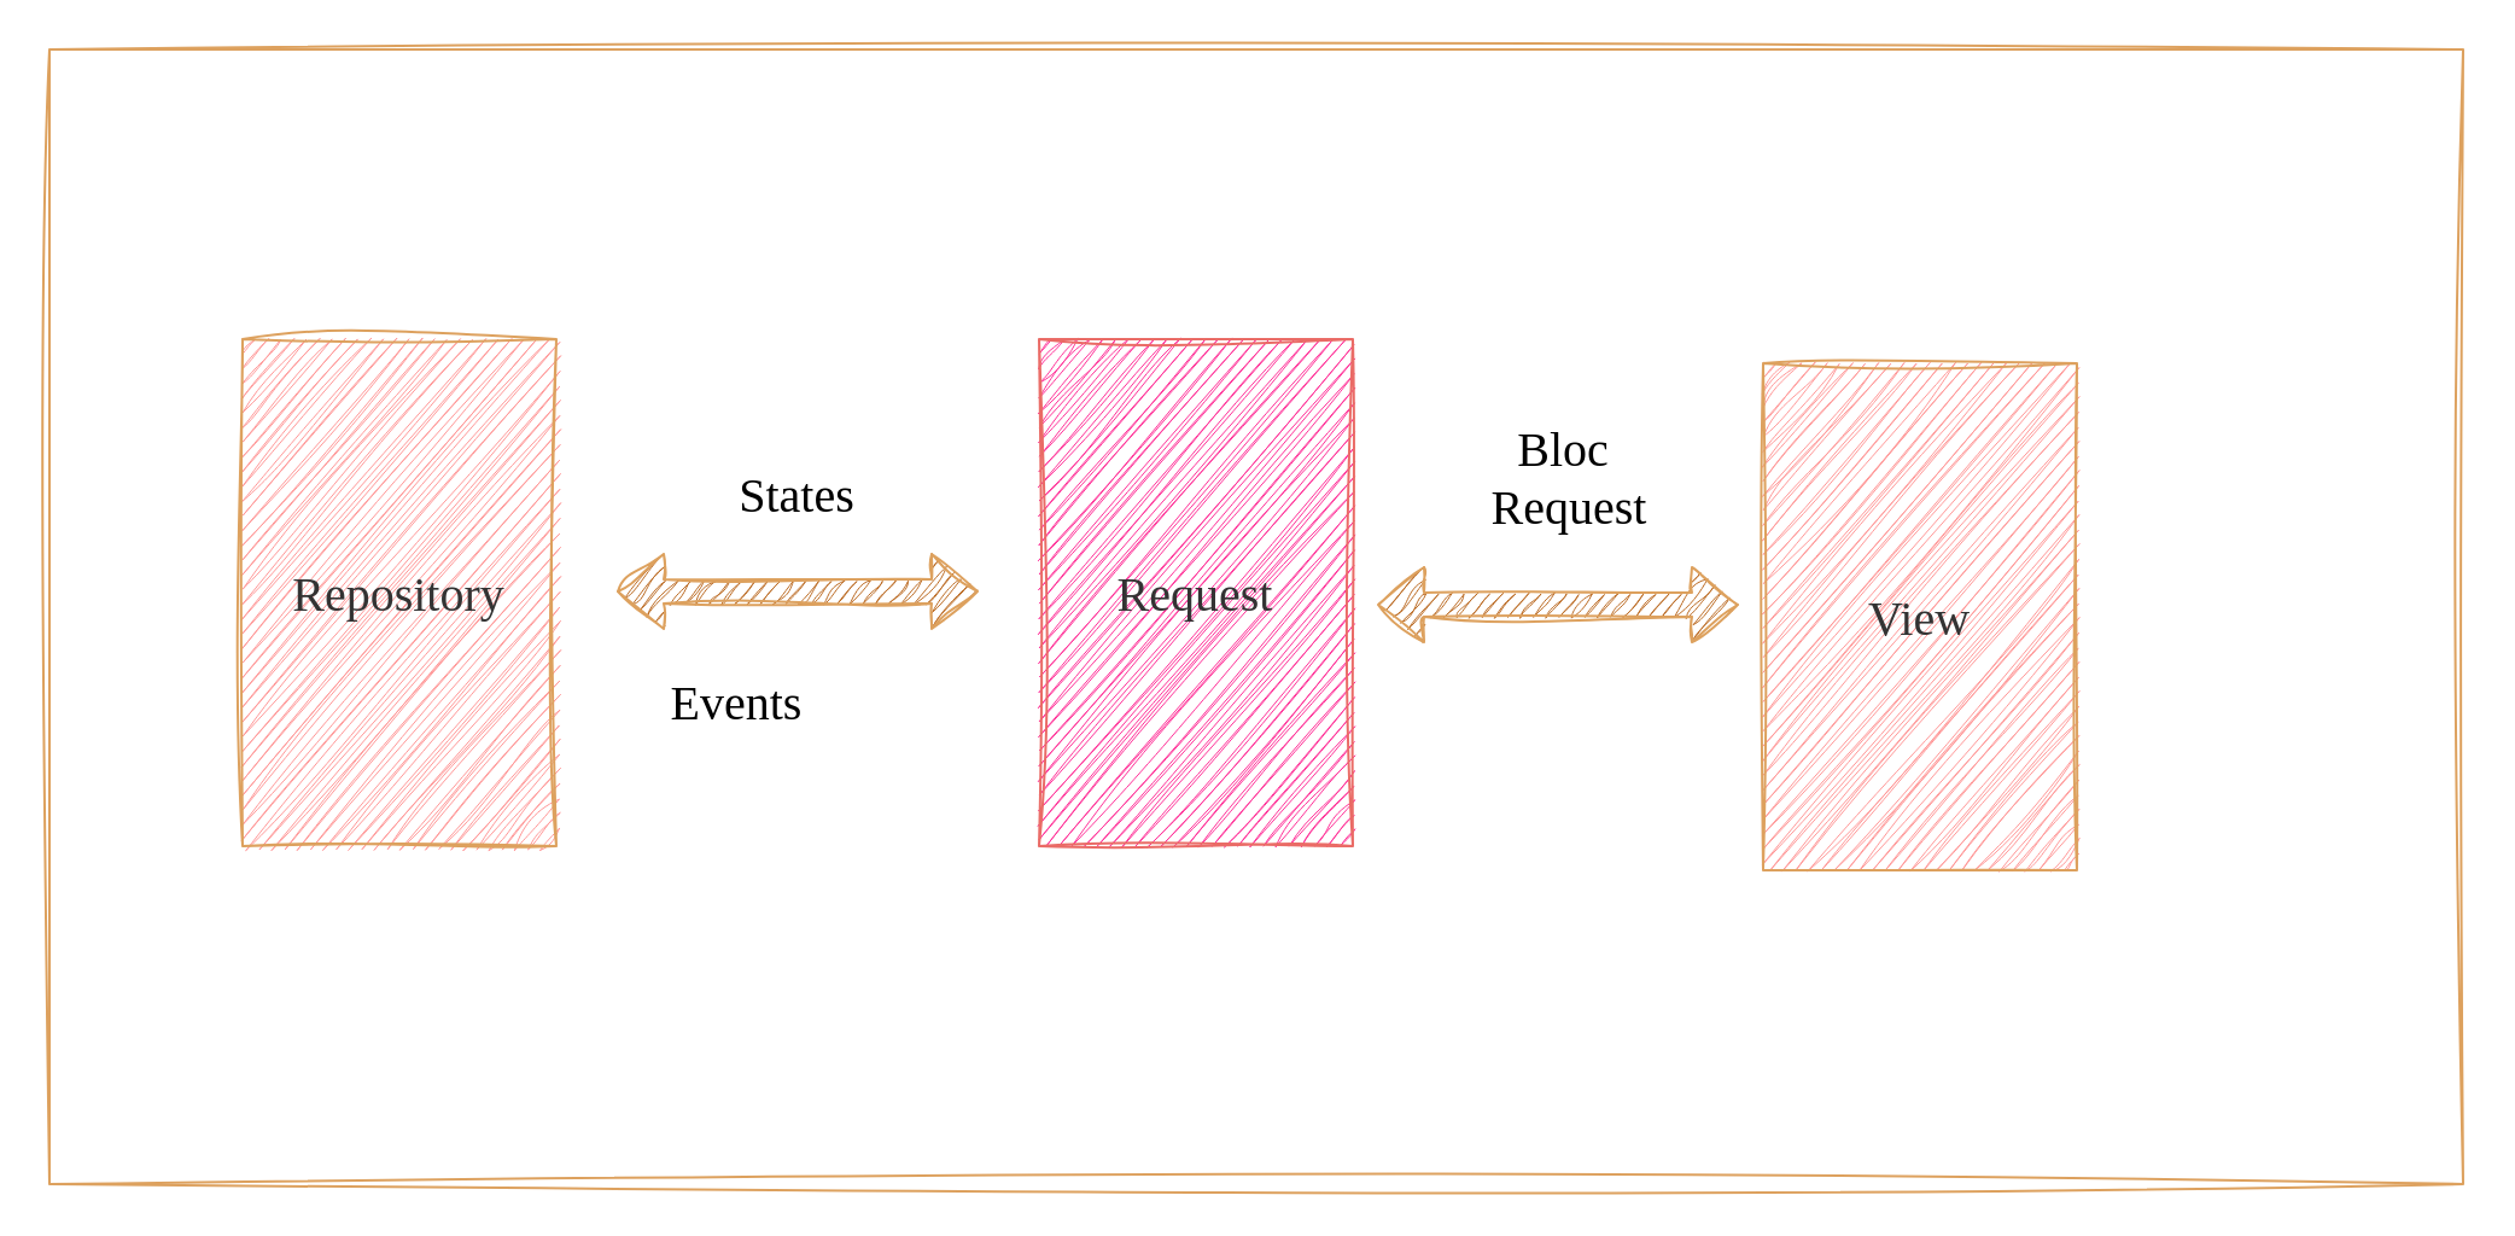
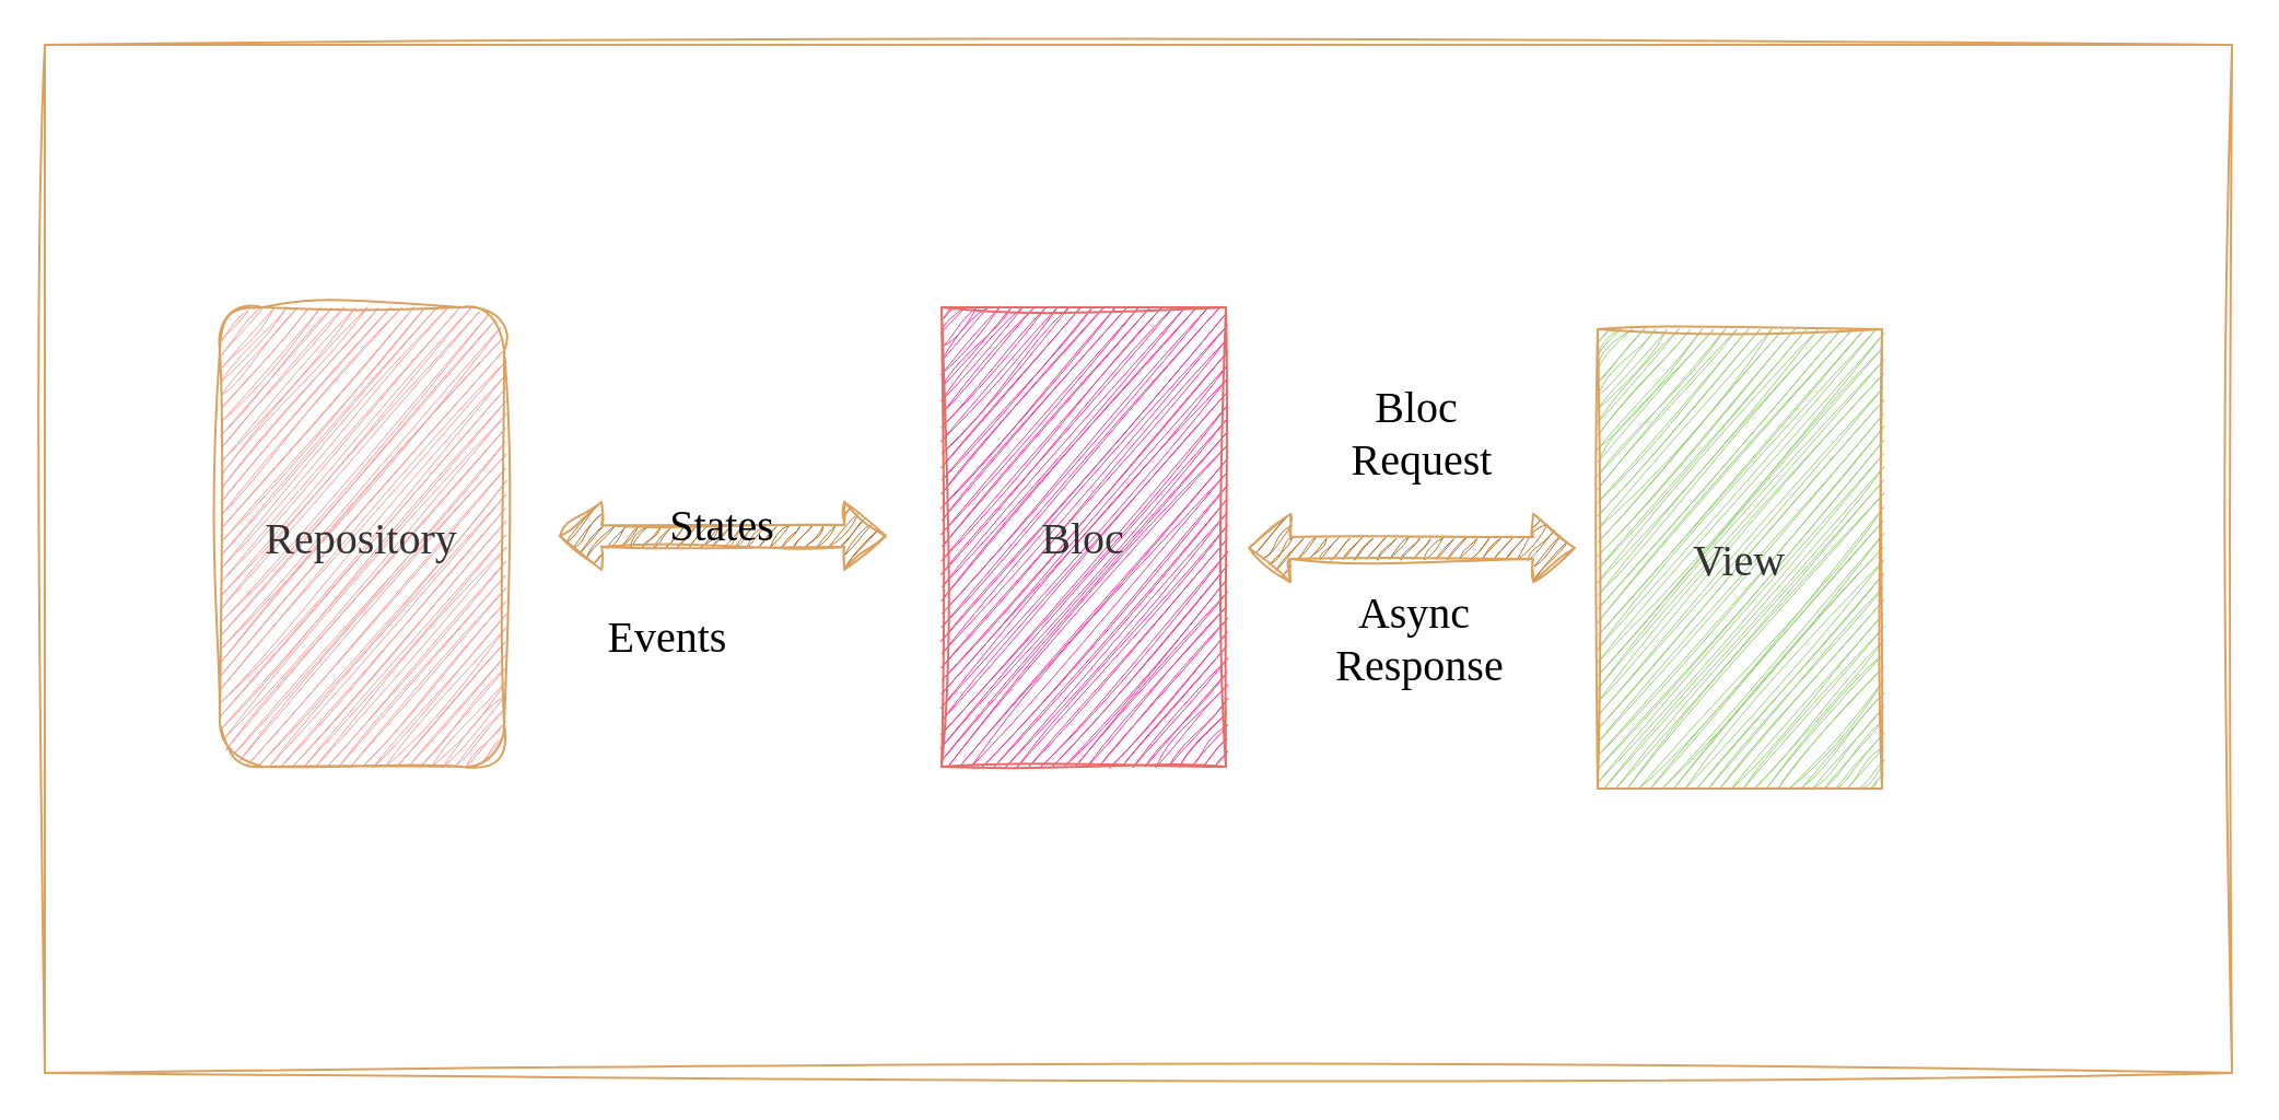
- <mxCell id="9" value="&lt;div align=&quot;center&quot;&gt;&lt;font color=&quot;#000000&quot;&gt;States&lt;br&gt;&lt;span style=&quot;background-color: rgb(0, 0, 0);&quot;&gt;&lt;/span&gt;&lt;/font&gt;&lt;/div&gt;" style="text;html=1;strokeColor=none;fillColor=none;align=center;verticalAlign=middle;whiteSpace=wrap;rounded=0;fontSize=20;fontFamily=Architects Daughter;fontColor=#FEFAE0;" vertex="1" parent="1"><mxGeometry x="300" y="189" width="60" height="30" as="geometry" /></mxCell>
+ <mxCell id="9" value="&lt;div align=&quot;center&quot;&gt;&lt;font color=&quot;#000000&quot;&gt;States&lt;br&gt;&lt;span style=&quot;background-color: rgb(0, 0, 0);&quot;&gt;&lt;/span&gt;&lt;/font&gt;&lt;/div&gt;" style="text;html=1;strokeColor=none;fillColor=none;align=center;verticalAlign=middle;whiteSpace=wrap;rounded=0;fontSize=20;fontFamily=Architects Daughter;fontColor=#FEFAE0;" vertex="1" parent="1"><mxGeometry x="300" y="224" width="60" height="30" as="geometry" /></mxCell>
- <mxCell id="2" value="&lt;font color=&quot;#333333&quot;&gt;Repository&lt;/font&gt;" style="rounded=0;whiteSpace=wrap;html=1;sketch=1;hachureGap=4;jiggle=2;curveFitting=1;strokeColor=#DDA15E;fontFamily=Architects Daughter;fontSource=https%3A%2F%2Ffonts.googleapis.com%2Fcss%3Ffamily%3DArchitects%2BDaughter;fontSize=20;fontColor=#FEFAE0;fillColor=#FF9999;" vertex="1" parent="1"><mxGeometry x="100" y="140" width="130" height="210" as="geometry" /></mxCell>
+ <mxCell id="2" value="&lt;font color=&quot;#333333&quot;&gt;Repository&lt;/font&gt;" style="whiteSpace=wrap;html=1;sketch=1;hachureGap=4;jiggle=2;curveFitting=1;strokeColor=#DDA15E;fontFamily=Architects Daughter;fontSource=https%3A%2F%2Ffonts.googleapis.com%2Fcss%3Ffamily%3DArchitects%2BDaughter;fontSize=20;fontColor=#FEFAE0;fillColor=#FF9999;rounded=1;" vertex="1" parent="1"><mxGeometry x="100" y="140" width="130" height="210" as="geometry" /></mxCell>
- <mxCell id="3" value="&lt;font color=&quot;#333333&quot;&gt;Request&lt;/font&gt;" style="rounded=0;whiteSpace=wrap;html=1;sketch=1;hachureGap=4;jiggle=2;curveFitting=1;strokeColor=#EA6B66;fontFamily=Architects Daughter;fontSource=https%3A%2F%2Ffonts.googleapis.com%2Fcss%3Ffamily%3DArchitects%2BDaughter;fontSize=20;fontColor=#FEFAE0;fillColor=#FF3399;" vertex="1" parent="1"><mxGeometry x="430" y="140" width="130" height="210" as="geometry" /></mxCell>
+ <mxCell id="3" value="&lt;font color=&quot;#333333&quot;&gt;Bloc&lt;/font&gt;" style="rounded=0;whiteSpace=wrap;html=1;sketch=1;hachureGap=4;jiggle=2;curveFitting=1;strokeColor=#EA6B66;fontFamily=Architects Daughter;fontSource=https%3A%2F%2Ffonts.googleapis.com%2Fcss%3Ffamily%3DArchitects%2BDaughter;fontSize=20;fontColor=#FEFAE0;fillColor=#FF3399;" vertex="1" parent="1"><mxGeometry x="430" y="140" width="130" height="210" as="geometry" /></mxCell>
- <mxCell id="4" value="&lt;font color=&quot;#333333&quot;&gt;View&lt;/font&gt;" style="rounded=0;whiteSpace=wrap;html=1;sketch=1;hachureGap=4;jiggle=2;curveFitting=1;strokeColor=#DDA15E;fontFamily=Architects Daughter;fontSource=https%3A%2F%2Ffonts.googleapis.com%2Fcss%3Ffamily%3DArchitects%2BDaughter;fontSize=20;fontColor=#FEFAE0;fillColor=#ff9999;" vertex="1" parent="1"><mxGeometry x="730" y="150" width="130" height="210" as="geometry" /></mxCell>
+ <mxCell id="4" value="&lt;font color=&quot;#333333&quot;&gt;View&lt;/font&gt;" style="rounded=0;whiteSpace=wrap;html=1;sketch=1;hachureGap=4;jiggle=2;curveFitting=1;strokeColor=#DDA15E;fontFamily=Architects Daughter;fontSource=https%3A%2F%2Ffonts.googleapis.com%2Fcss%3Ffamily%3DArchitects%2BDaughter;fontSize=20;fontColor=#FEFAE0;fillColor=#97D077;" vertex="1" parent="1"><mxGeometry x="730" y="150" width="130" height="210" as="geometry" /></mxCell>
+ <mxCell id="7" value="&lt;div align=&quot;center&quot;&gt;&lt;font color=&quot;#000000&quot;&gt;Async&amp;nbsp; Response&lt;br&gt;&lt;span style=&quot;background-color: rgb(0, 0, 0);&quot;&gt;&lt;/span&gt;&lt;/font&gt;&lt;/div&gt;" style="text;html=1;strokeColor=none;fillColor=none;align=center;verticalAlign=middle;whiteSpace=wrap;rounded=0;fontSize=20;fontFamily=Architects Daughter;fontColor=#FEFAE0;" vertex="1" parent="1"><mxGeometry x="619" y="276" width="60" height="30" as="geometry" /></mxCell>
